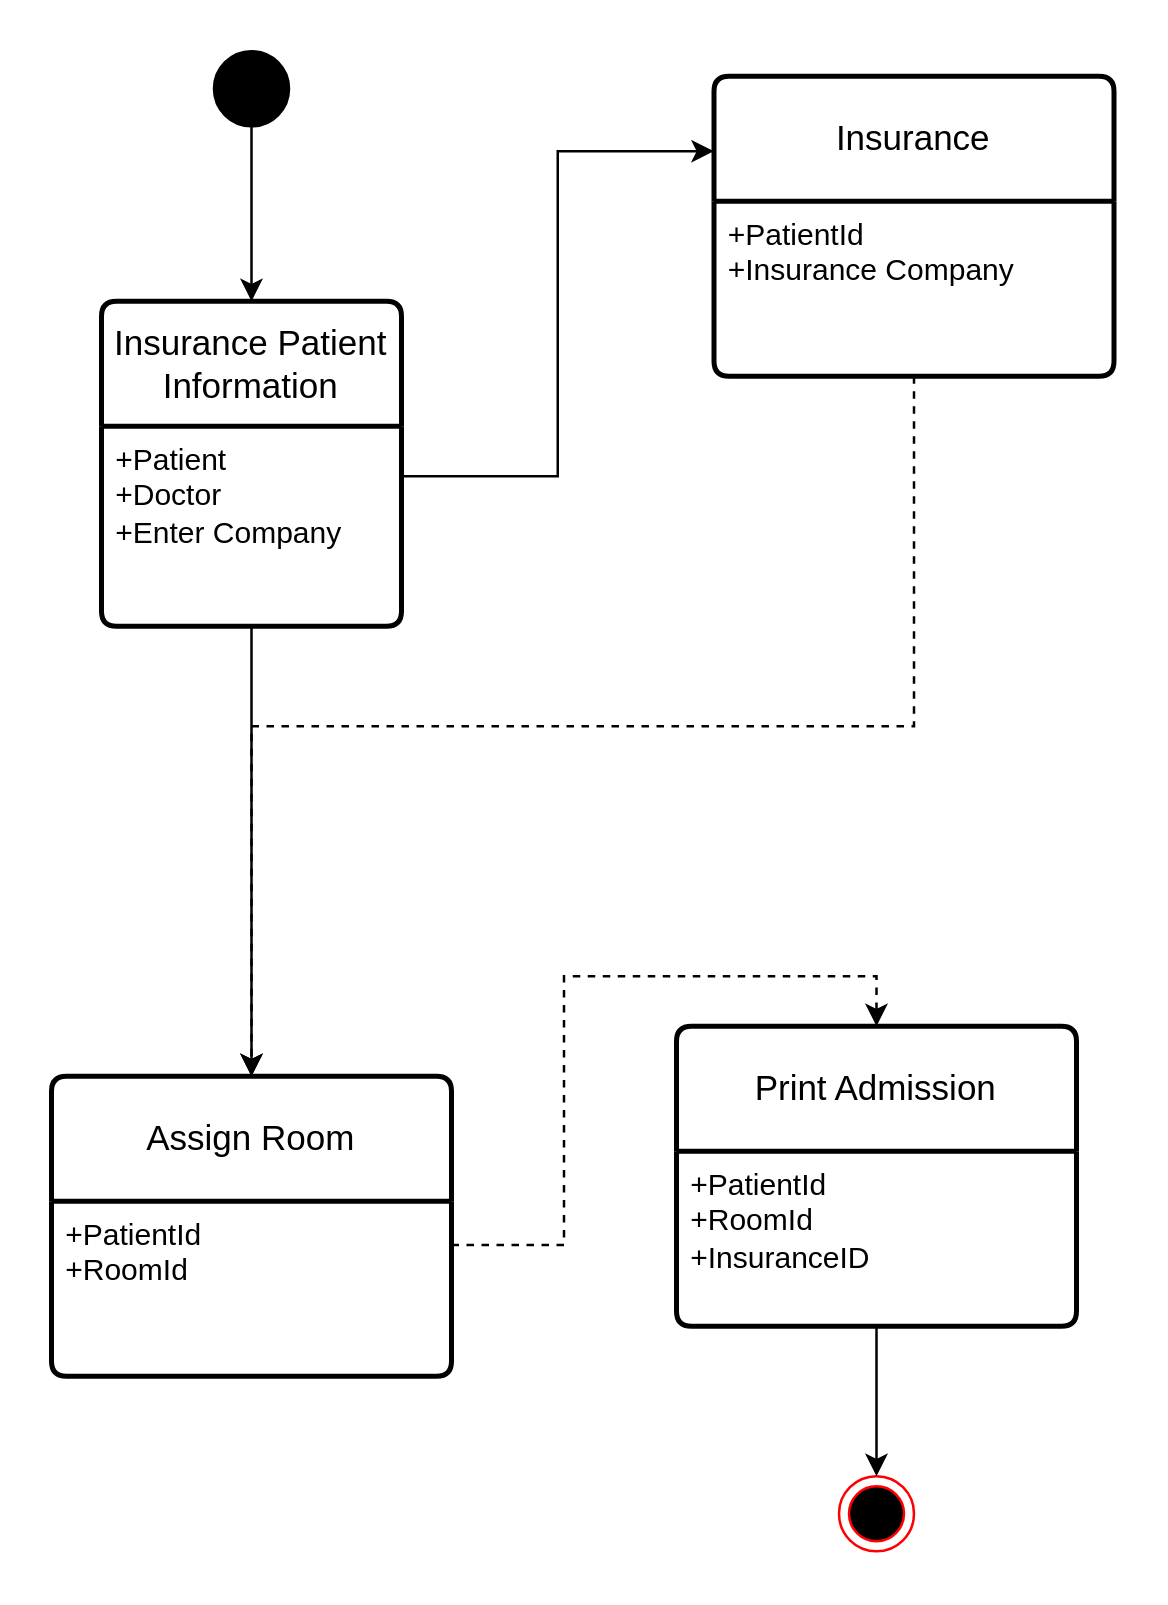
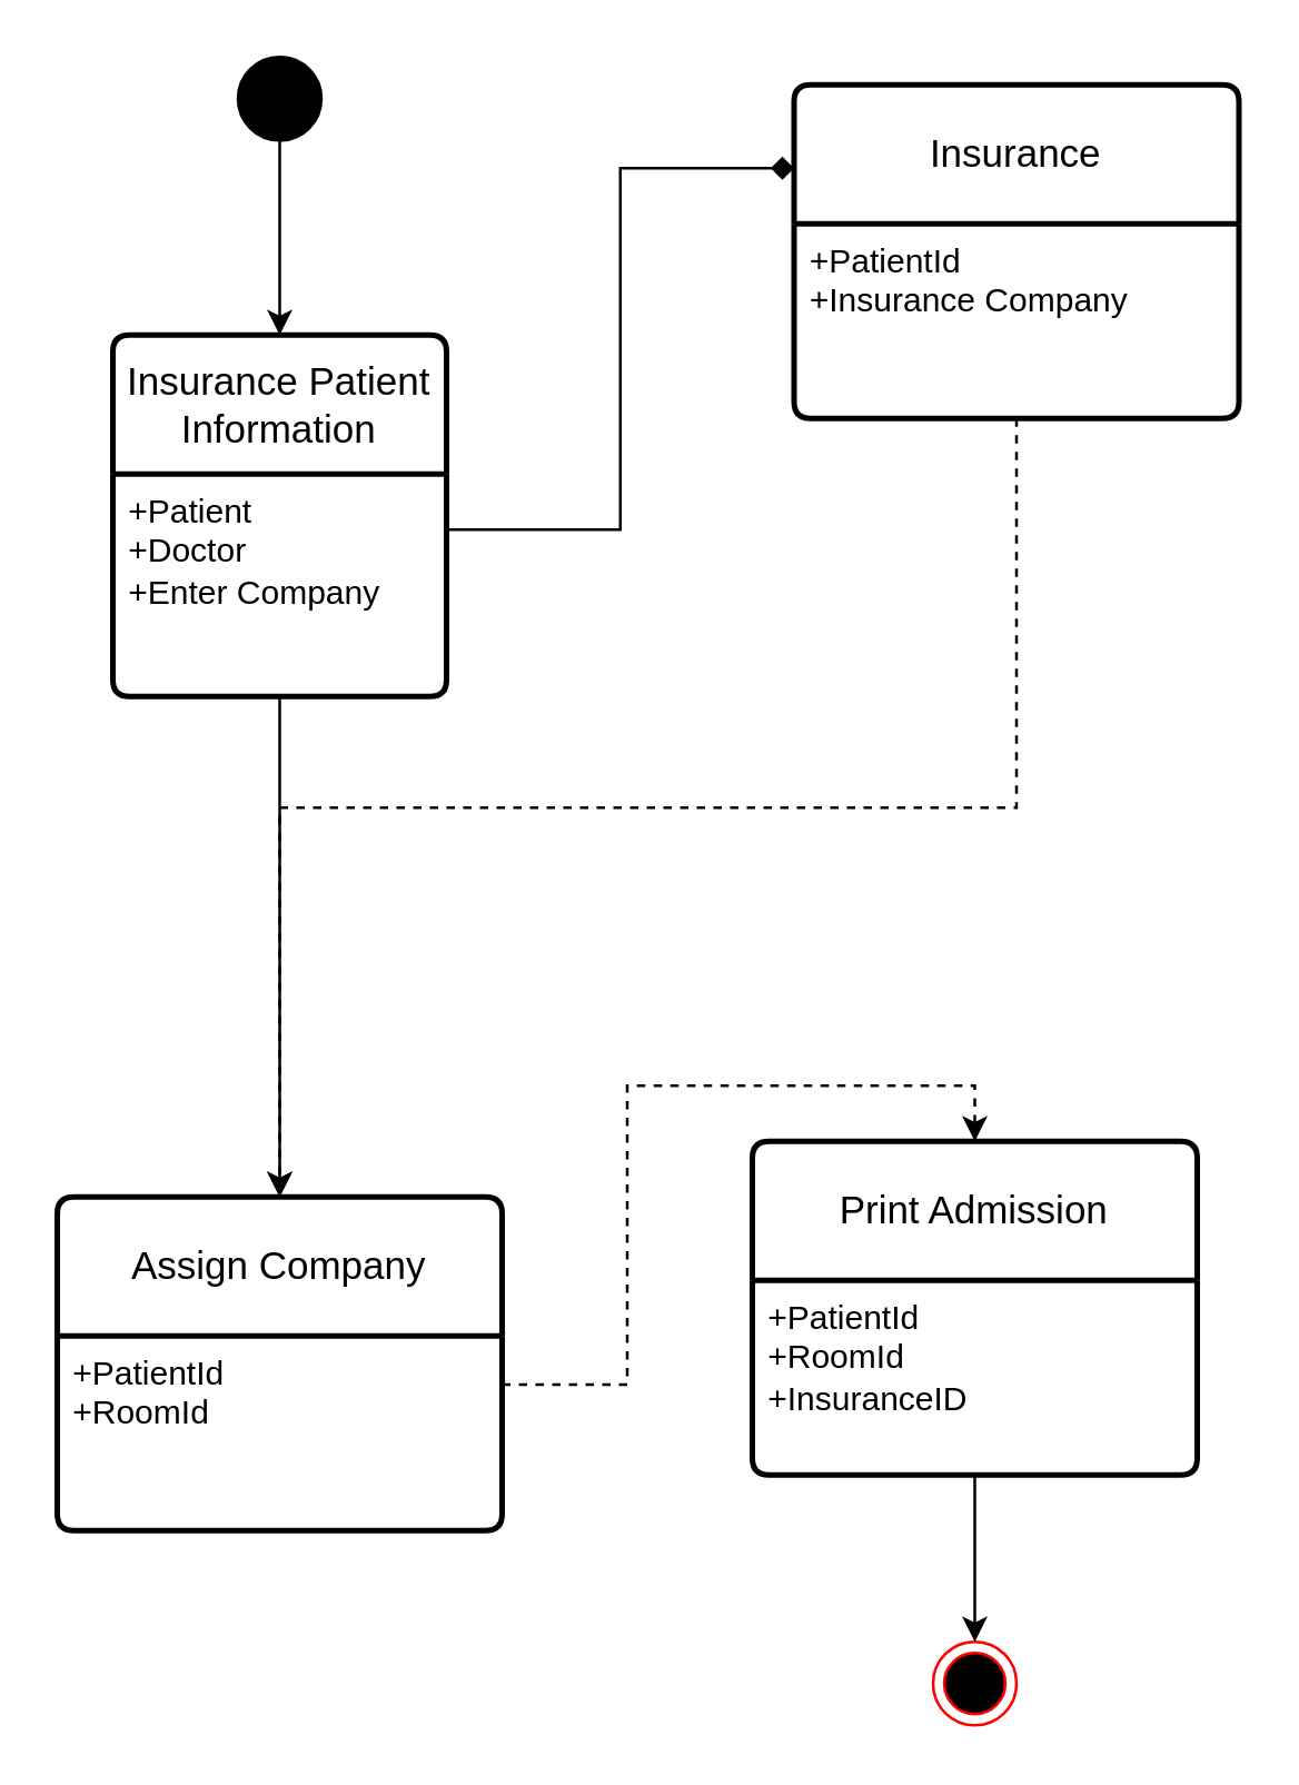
- <mxCell id="8" style="edgeStyle=orthogonalEdgeStyle;rounded=0;orthogonalLoop=1;jettySize=auto;html=1;exitX=1;exitY=0.25;exitDx=0;exitDy=0;entryX=0;entryY=0.25;entryDx=0;entryDy=0;" edge="1" parent="1" source="5" target="6"><mxGeometry relative="1" as="geometry" /></mxCell>
+ <mxCell id="8" style="edgeStyle=orthogonalEdgeStyle;rounded=0;orthogonalLoop=1;jettySize=auto;html=1;exitX=1;exitY=0.25;exitDx=0;exitDy=0;entryX=0;entryY=0.25;entryDx=0;entryDy=0;endArrow=diamond;" edge="1" parent="1" source="5" target="6"><mxGeometry relative="1" as="geometry" /></mxCell>
- <mxCell id="9" value="Assign Room" style="swimlane;childLayout=stackLayout;horizontal=1;startSize=50;horizontalStack=0;rounded=1;fontSize=14;fontStyle=0;strokeWidth=2;resizeParent=0;resizeLast=1;shadow=0;dashed=0;align=center;arcSize=4;whiteSpace=wrap;html=1;" vertex="1" parent="1"><mxGeometry x="20" y="430" width="160" height="120" as="geometry" /></mxCell>
+ <mxCell id="9" value="Assign Company" style="swimlane;childLayout=stackLayout;horizontal=1;startSize=50;horizontalStack=0;rounded=1;fontSize=14;fontStyle=0;strokeWidth=2;resizeParent=0;resizeLast=1;shadow=0;dashed=0;align=center;arcSize=4;whiteSpace=wrap;html=1;" vertex="1" parent="1"><mxGeometry x="20" y="430" width="160" height="120" as="geometry" /></mxCell>
